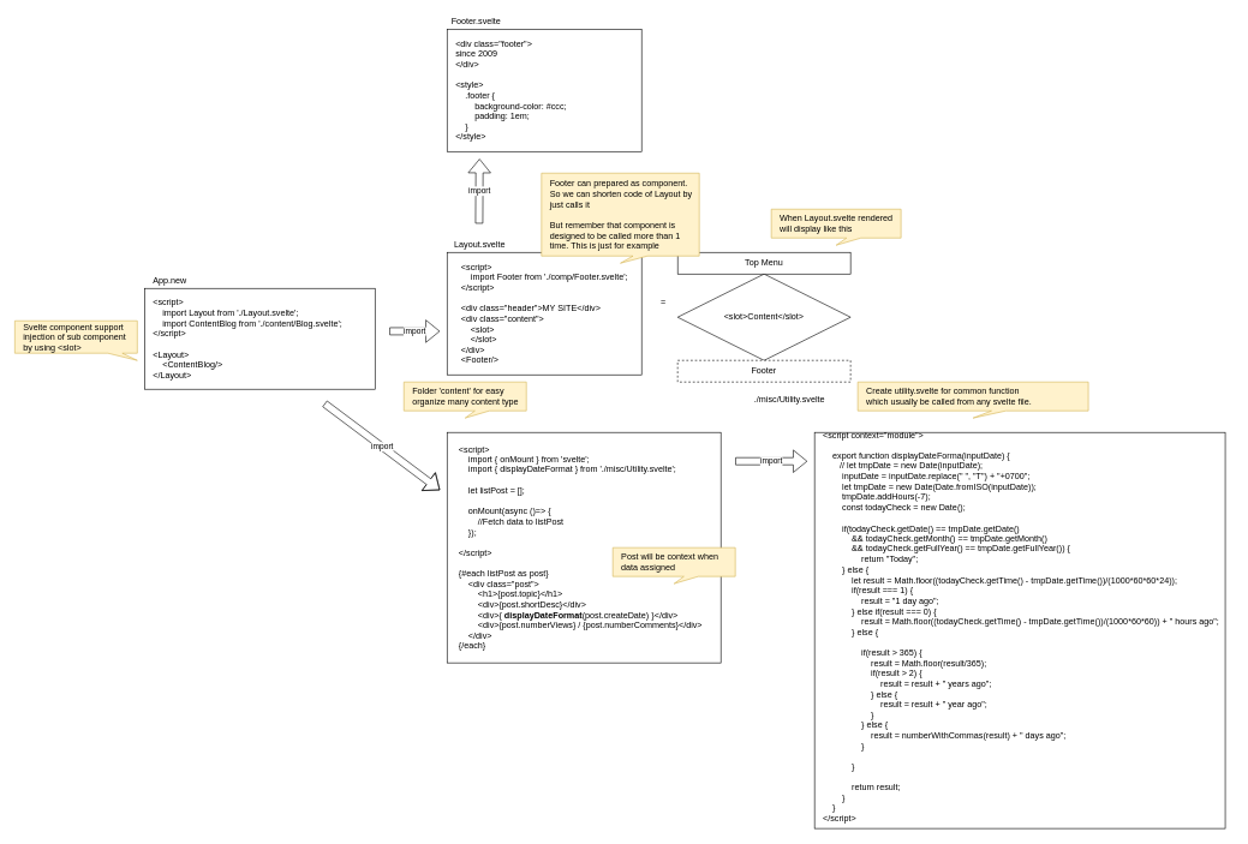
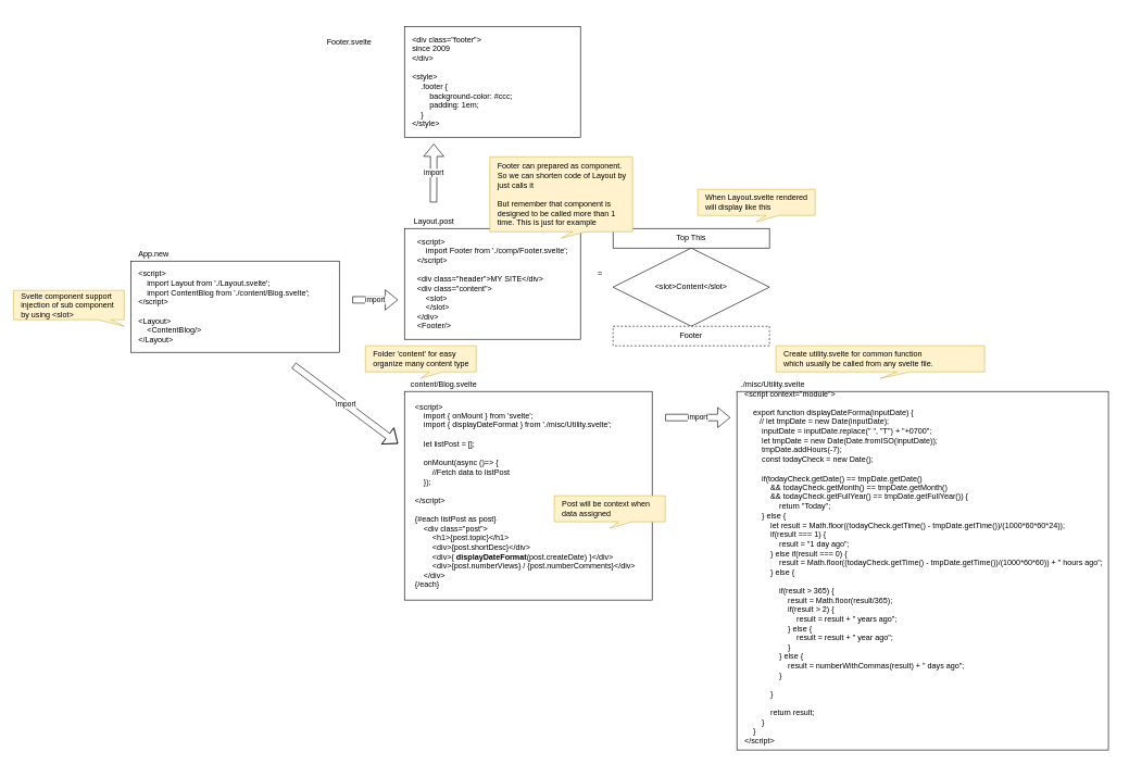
- <mxCell id="29" value="Footer.svelte" style="text;html=1;align=center;verticalAlign=middle;resizable=0;points=[];autosize=1;strokeColor=none;" vertex="1" parent="1"><mxGeometry x="620" y="20" width="80" height="20" as="geometry" /></mxCell>
+ <mxCell id="29" value="Footer.svelte" style="text;html=1;align=center;verticalAlign=middle;resizable=0;points=[];autosize=1;strokeColor=none;" vertex="1" parent="1"><mxGeometry x="495" y="55" width="80" height="20" as="geometry" /></mxCell>
- <mxCell id="7" value="Layout.svelte" style="text;html=1;align=center;verticalAlign=middle;resizable=0;points=[];autosize=1;strokeColor=none;" vertex="1" parent="1"><mxGeometry x="620" y="330" width="90" height="20" as="geometry" /></mxCell>
+ <mxCell id="7" value="Layout.post" style="text;html=1;align=center;verticalAlign=middle;resizable=0;points=[];autosize=1;strokeColor=none;" vertex="1" parent="1"><mxGeometry x="620" y="330" width="90" height="20" as="geometry" /></mxCell>
- <mxCell id="14" value="Top Menu" style="rounded=0;whiteSpace=wrap;html=1;align=center;" vertex="1" parent="1"><mxGeometry x="940" y="350" width="240" height="30" as="geometry" /></mxCell>
+ <mxCell id="14" value="Top This" style="rounded=0;whiteSpace=wrap;html=1;align=center;" vertex="1" parent="1"><mxGeometry x="940" y="350" width="240" height="30" as="geometry" /></mxCell>
- <mxCell id="24" value="./misc/Utility.svelte" style="text;html=1;align=center;verticalAlign=middle;resizable=0;points=[];autosize=1;strokeColor=none;" vertex="1" parent="1"><mxGeometry x="1040" y="545" width="110" height="20" as="geometry" /></mxCell>
+ <mxCell id="24" value="./misc/Utility.svelte" style="text;html=1;align=center;verticalAlign=middle;resizable=0;points=[];autosize=1;strokeColor=none;" vertex="1" parent="1"><mxGeometry x="1130" y="580" width="110" height="20" as="geometry" /></mxCell>
+ <mxCell id="8" value="content/Blog.svelte" style="text;html=1;align=center;verticalAlign=middle;resizable=0;points=[];autosize=1;strokeColor=none;" vertex="1" parent="1"><mxGeometry x="620" y="580" width="120" height="20" as="geometry" /></mxCell>
